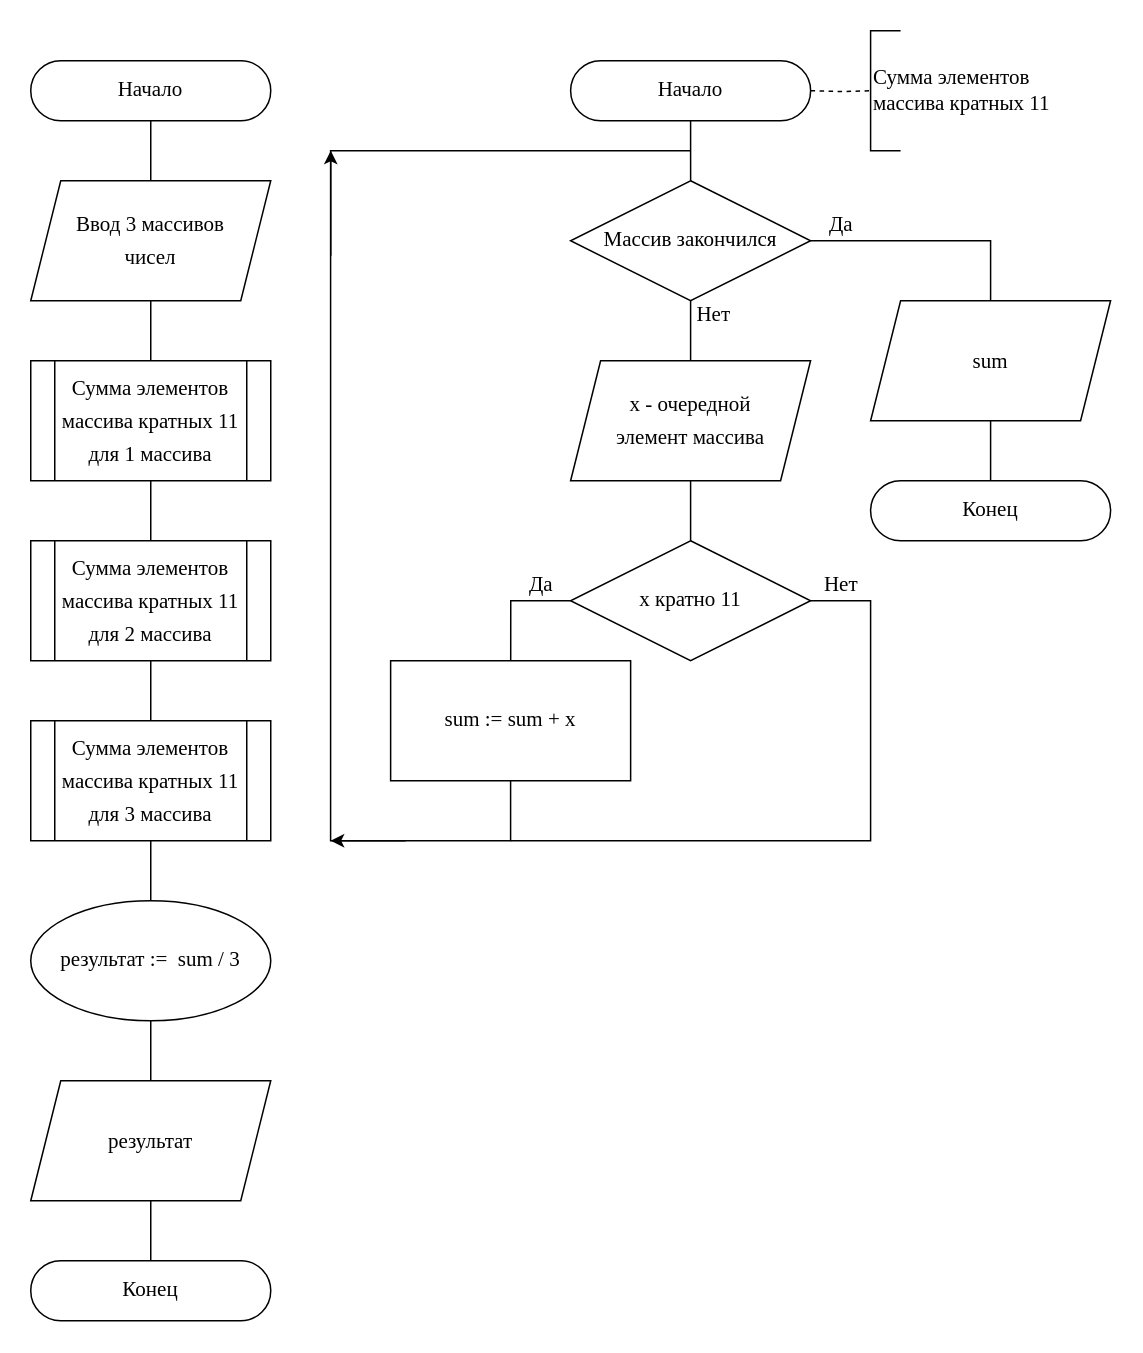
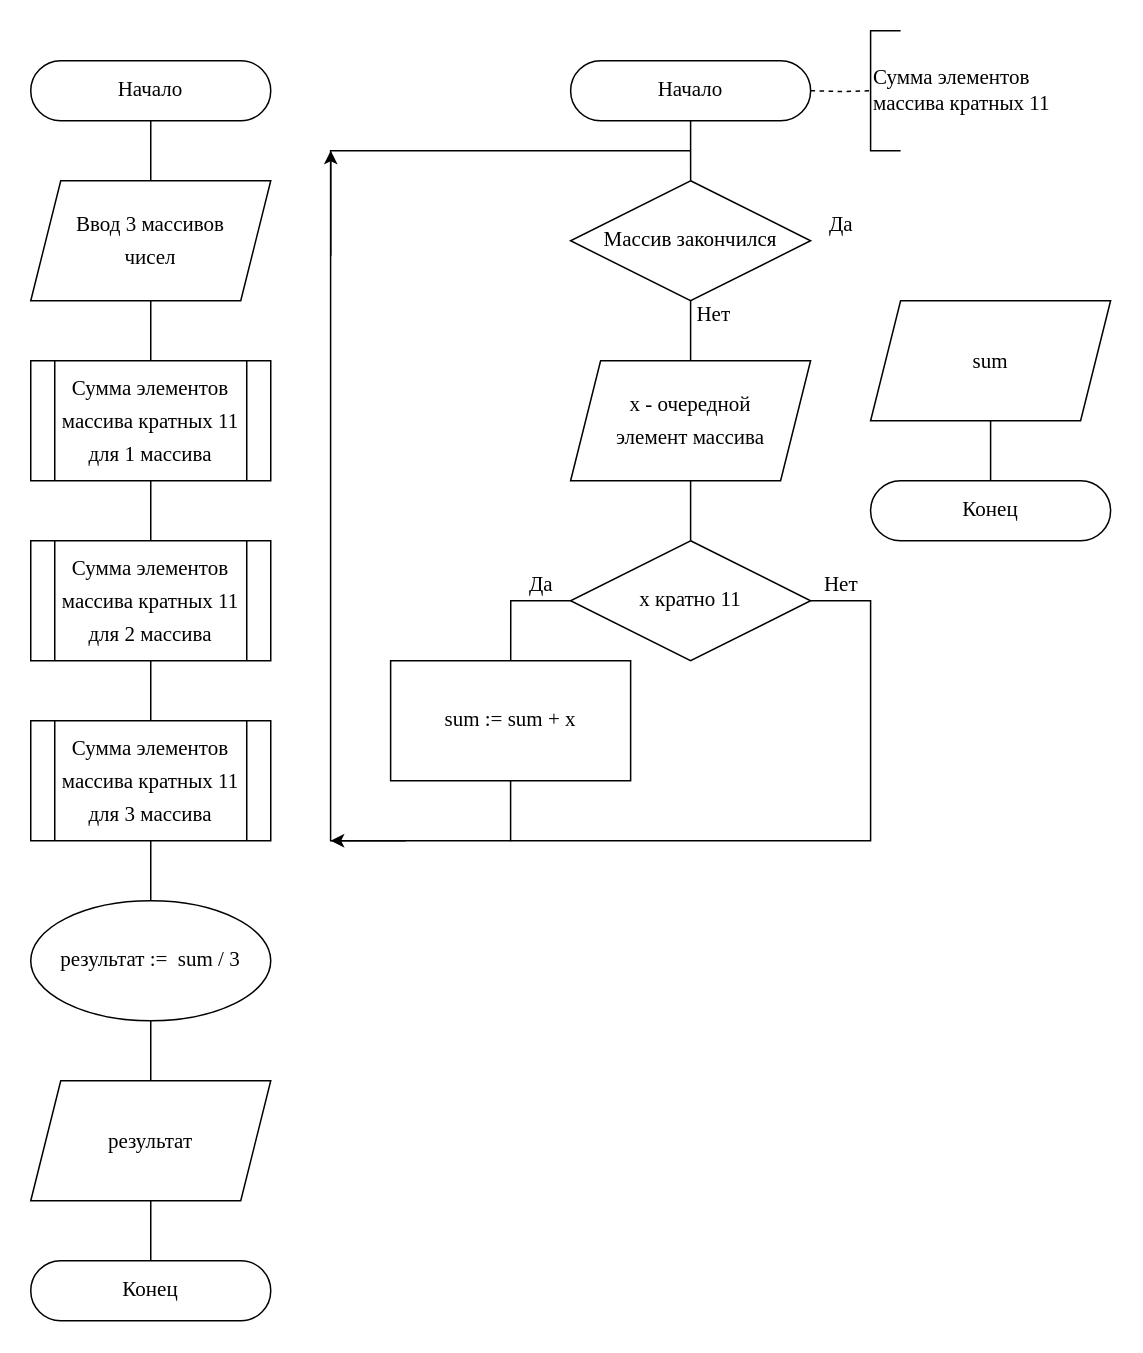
- <mxCell id="5" style="edgeStyle=orthogonalEdgeStyle;rounded=0;orthogonalLoop=1;jettySize=auto;html=1;endArrow=none;endFill=0;entryX=0.5;entryY=0;entryDx=0;entryDy=0;" edge="1" source="6" parent="1" target="20"><mxGeometry relative="1" as="geometry"><mxPoint x="699.92" y="180" as="targetPoint" /><Array as="points"><mxPoint x="659.92" y="160" /></Array></mxGeometry></mxCell>
